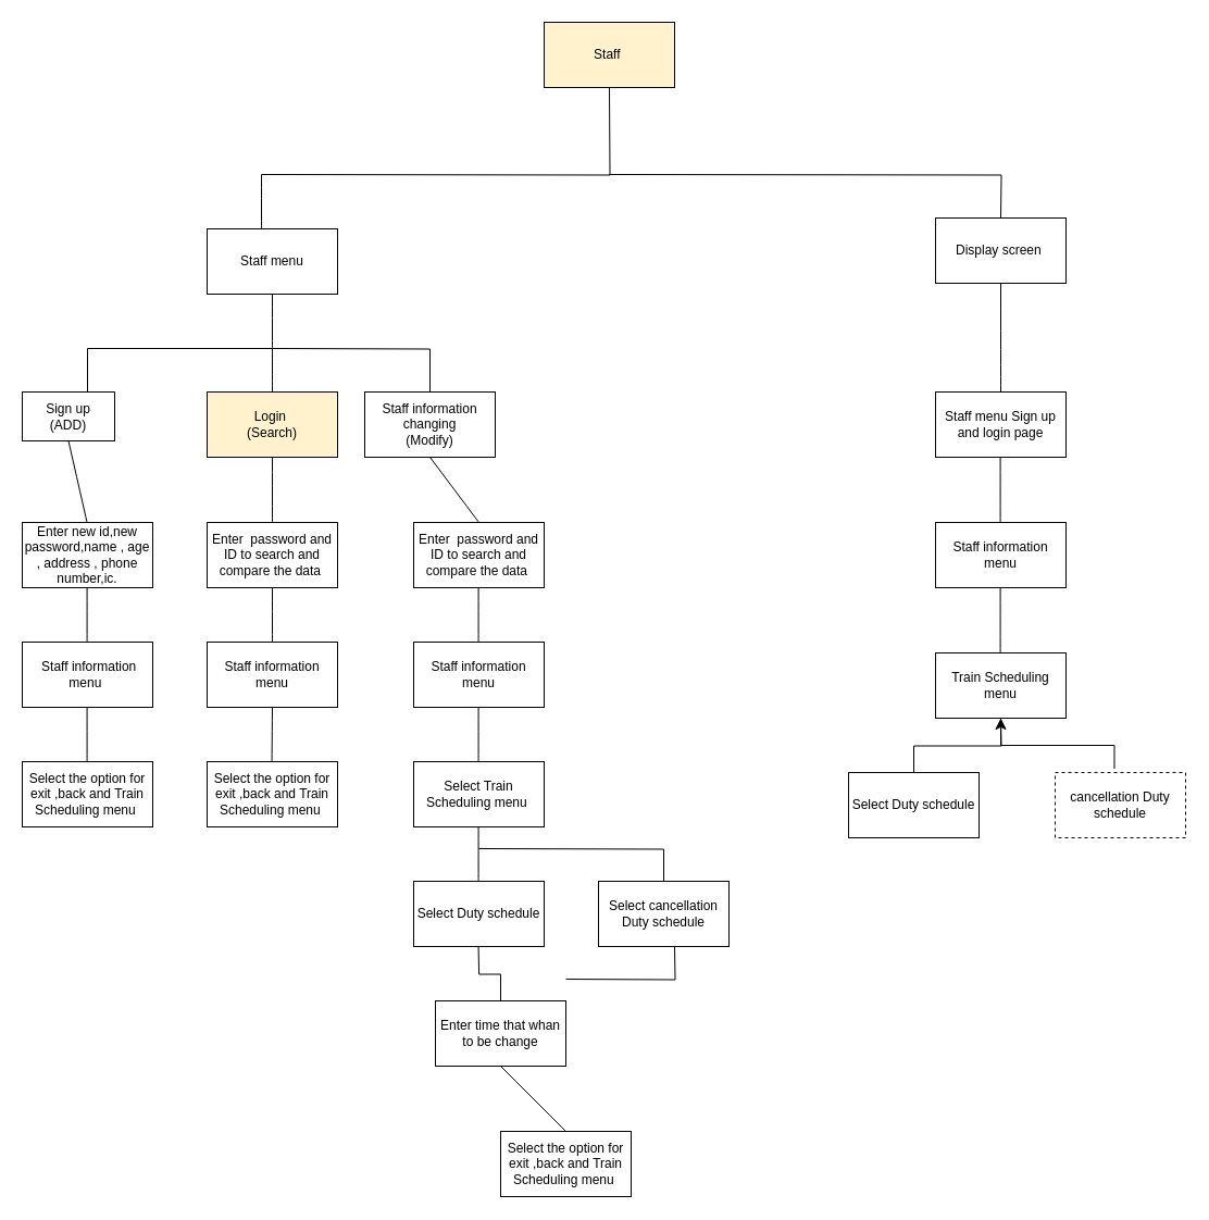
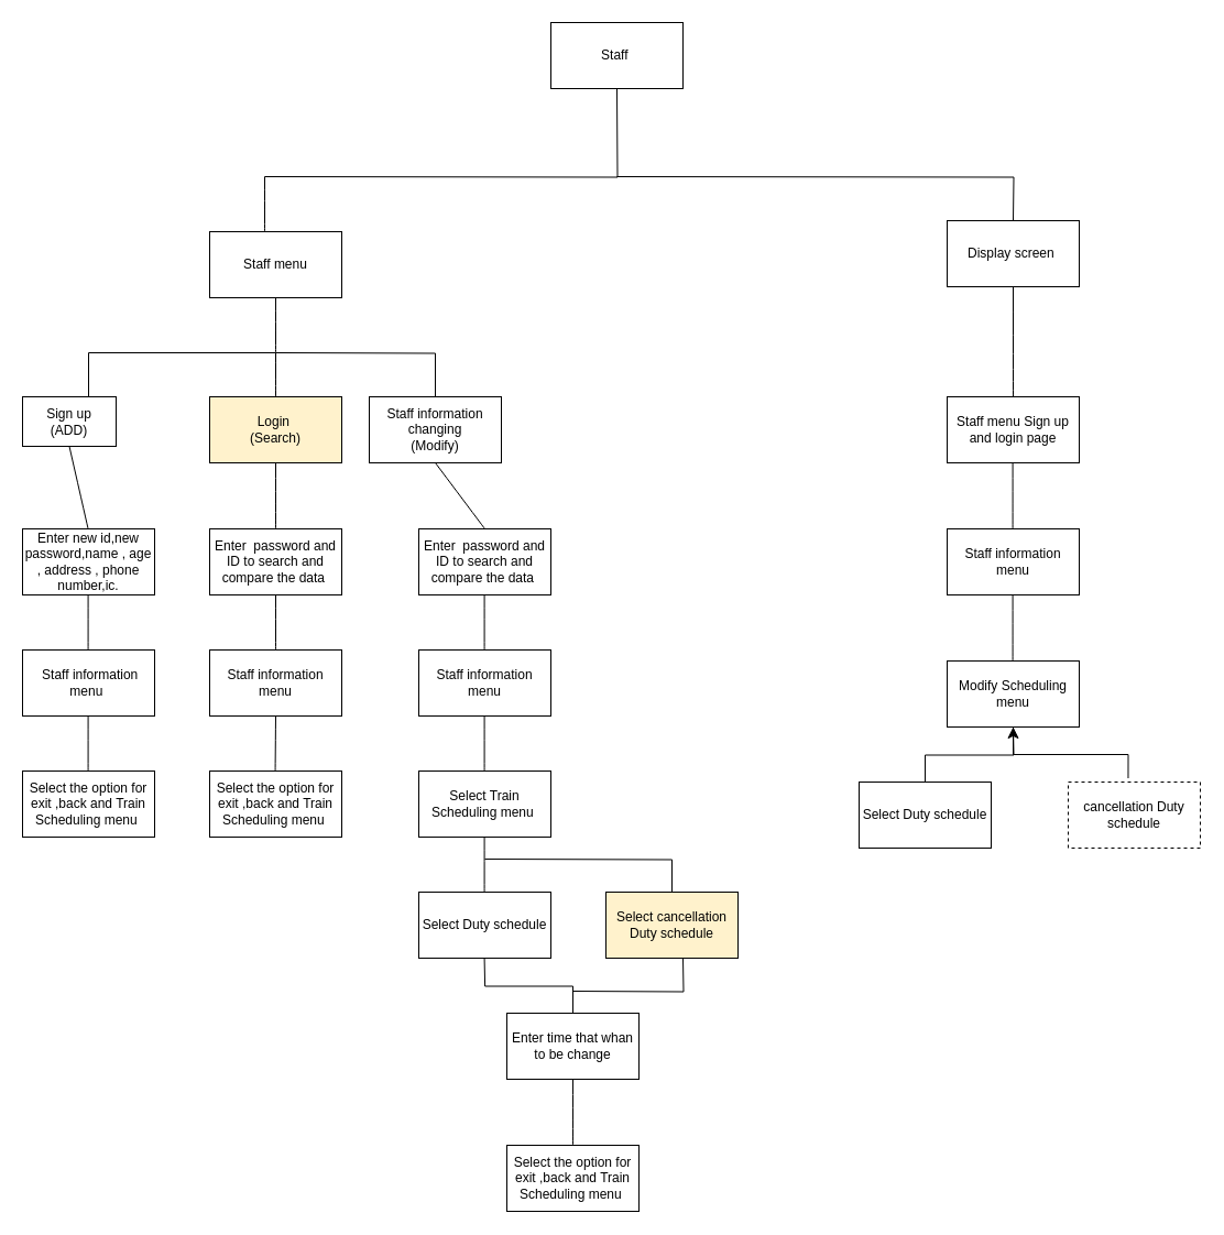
- <mxCell id="18" value="Staff&amp;nbsp;" style="whiteSpace=wrap;html=1;rounded=0;fillColor=#fff2cc;" vertex="1" parent="1"><mxGeometry x="500" y="20" width="120" height="60" as="geometry" /></mxCell>
+ <mxCell id="18" value="Staff&amp;nbsp;" style="whiteSpace=wrap;html=1;rounded=0;" vertex="1" parent="1"><mxGeometry x="500" y="20" width="120" height="60" as="geometry" /></mxCell>
- <mxCell id="30" value="Train Scheduling menu" style="whiteSpace=wrap;html=1;rounded=0;" vertex="1" parent="1"><mxGeometry x="860" y="600" width="120" height="60" as="geometry" /></mxCell>
+ <mxCell id="30" value="Modify Scheduling menu" style="whiteSpace=wrap;html=1;rounded=0;" vertex="1" parent="1"><mxGeometry x="860" y="600" width="120" height="60" as="geometry" /></mxCell>
- <mxCell id="45" value="Select cancellation Duty schedule" style="whiteSpace=wrap;html=1;rounded=0;" vertex="1" parent="1"><mxGeometry x="550" y="810" width="120" height="60" as="geometry" /></mxCell>
+ <mxCell id="45" value="Select cancellation Duty schedule" style="whiteSpace=wrap;html=1;rounded=0;fillColor=#fff2cc;" vertex="1" parent="1"><mxGeometry x="550" y="810" width="120" height="60" as="geometry" /></mxCell>
- <mxCell id="24" value="Enter time that whan to be change" style="rounded=0;whiteSpace=wrap;html=1;" vertex="1" parent="1"><mxGeometry x="400" y="920" width="120" height="60" as="geometry" /></mxCell>
+ <mxCell id="24" value="Enter time that whan to be change" style="rounded=0;whiteSpace=wrap;html=1;" vertex="1" parent="1"><mxGeometry x="460" y="920" width="120" height="60" as="geometry" /></mxCell>
